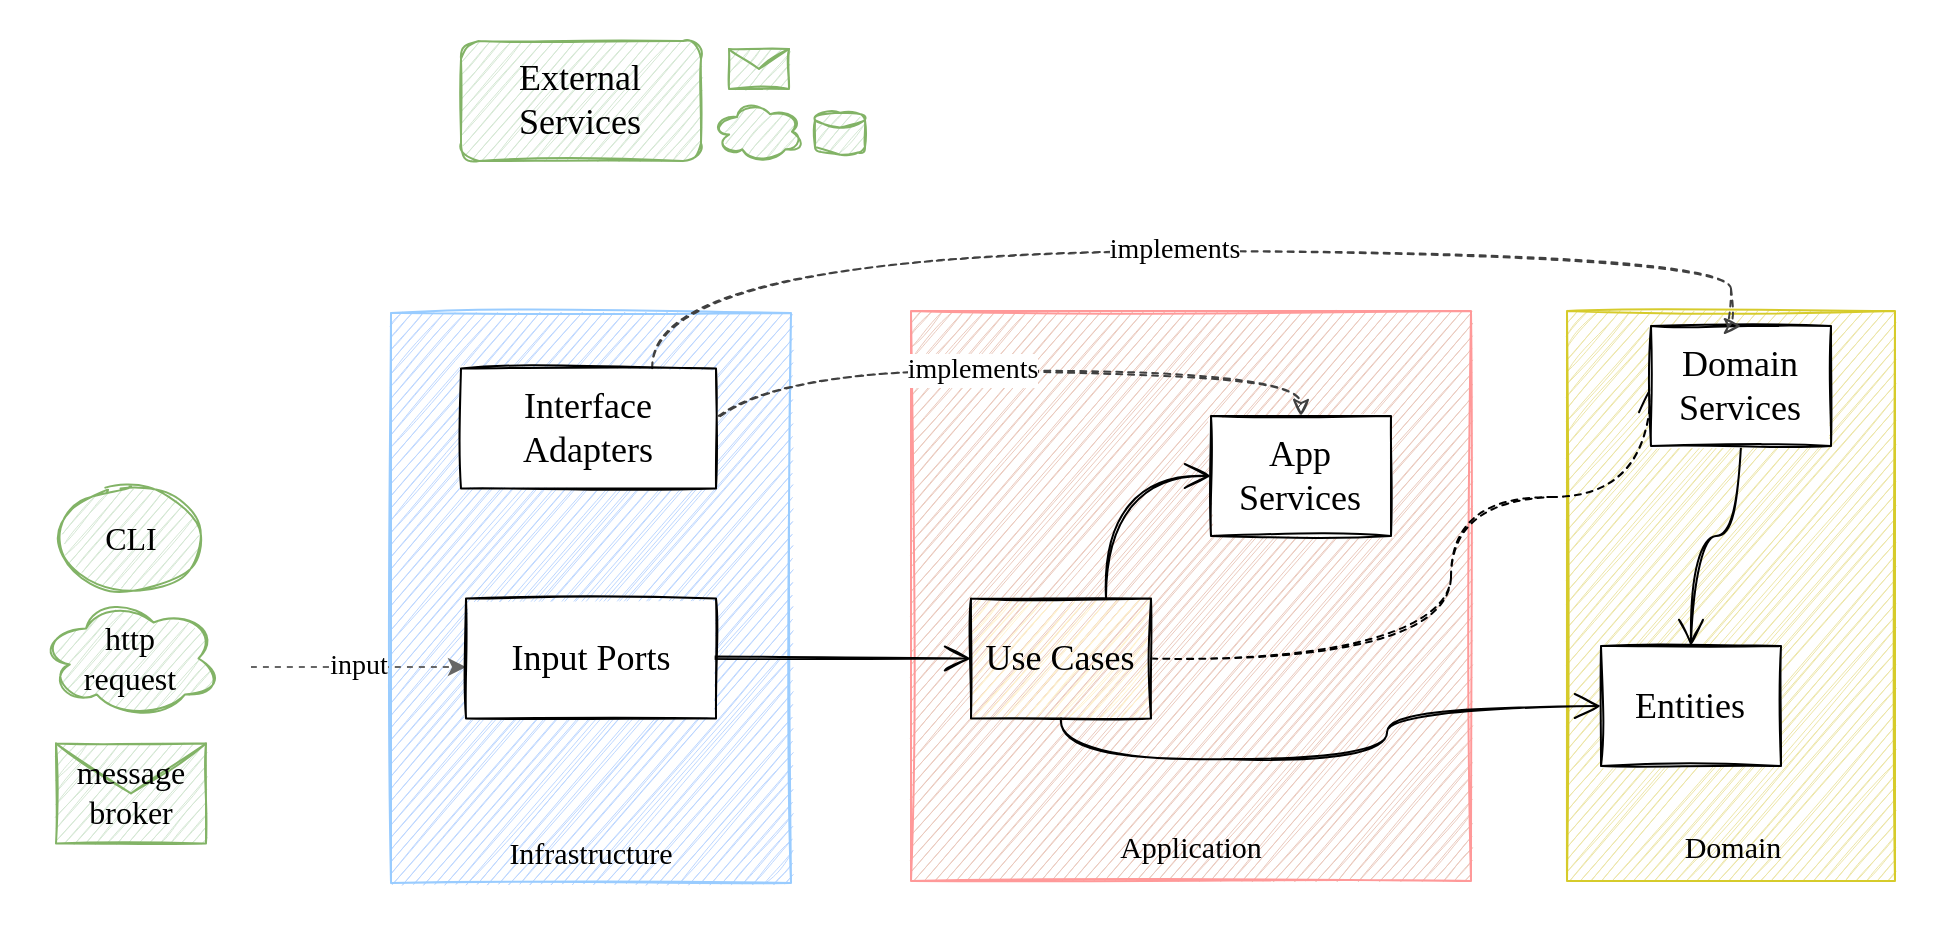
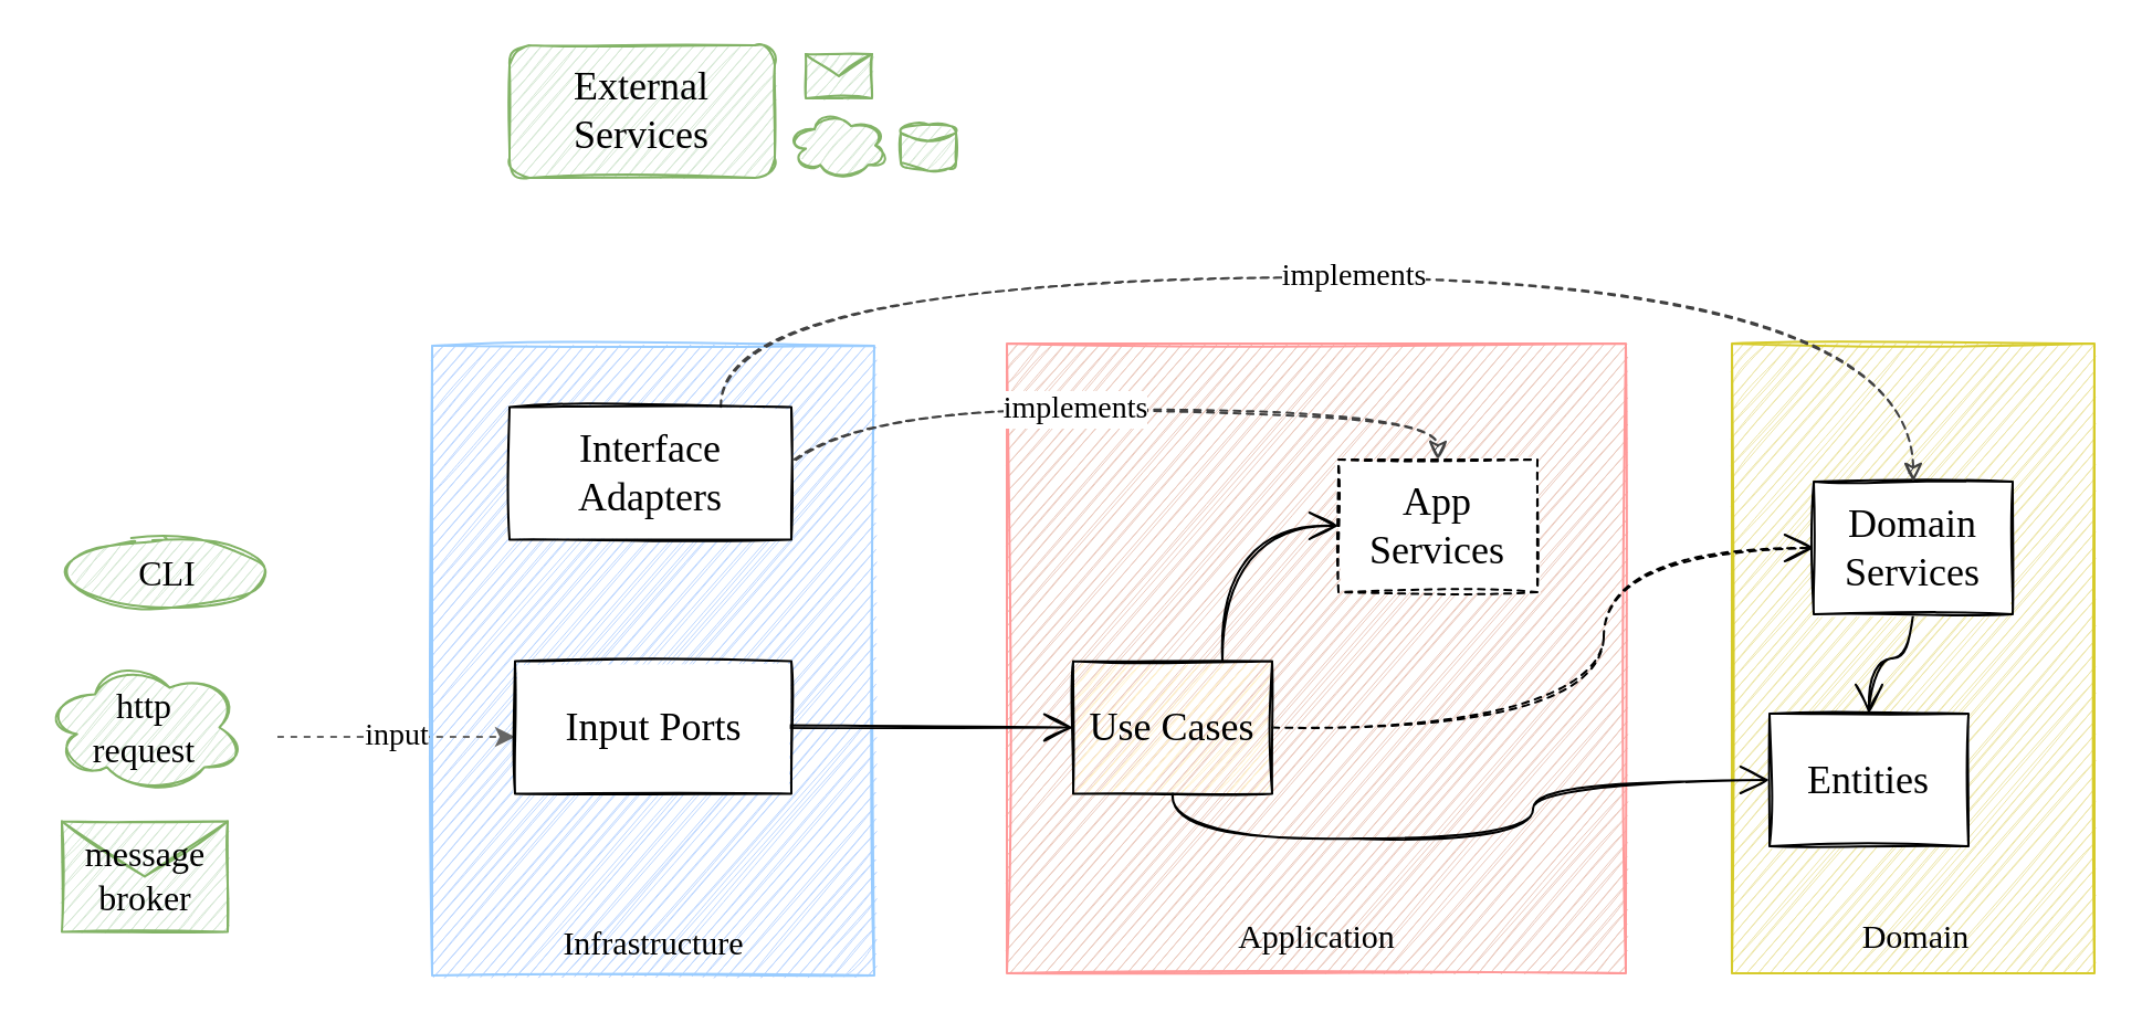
- <mxCell id="15" value="Domain Services" style="rounded=0;whiteSpace=wrap;html=1;sketch=1;fontFamily=Kalam;;fontSize=18;fontStyle=0" parent="1" vertex="1"><mxGeometry x="825" y="162.5" width="90" height="60" as="geometry" /></mxCell>
+ <mxCell id="15" value="Domain Services" style="rounded=0;whiteSpace=wrap;html=1;sketch=1;fontFamily=Kalam;;fontSize=18;fontStyle=0" parent="1" vertex="1"><mxGeometry x="820" y="217.5" width="90" height="60" as="geometry" /></mxCell>
- <mxCell id="12" value="App Services" style="rounded=0;whiteSpace=wrap;html=1;sketch=1;fontFamily=Kalam;;fontSize=18;fontStyle=0" parent="1" vertex="1"><mxGeometry x="605" y="207.5" width="90" height="60" as="geometry" /></mxCell>
+ <mxCell id="12" value="App Services" style="rounded=0;whiteSpace=wrap;html=1;sketch=1;fontFamily=Kalam;fontSize=18;fontStyle=0;dashed=1;" parent="1" vertex="1"><mxGeometry x="605" y="207.5" width="90" height="60" as="geometry" /></mxCell>
- <mxCell id="23" value="CLI" style="ellipse;whiteSpace=wrap;html=1;rounded=1;fontFamily=Kalam;fontSize=16;sketch=1;strokeColor=#82b366;fillColor=#d5e8d4;" parent="1" vertex="1"><mxGeometry x="27.5" y="243.75" width="75" height="50" as="geometry" /></mxCell>
+ <mxCell id="23" value="CLI" style="ellipse;whiteSpace=wrap;html=1;rounded=1;fontFamily=Kalam;fontSize=16;sketch=1;strokeColor=#82b366;fillColor=#d5e8d4;" parent="1" vertex="1"><mxGeometry x="27.5" y="243.75" width="95" height="30" as="geometry" /></mxCell>
